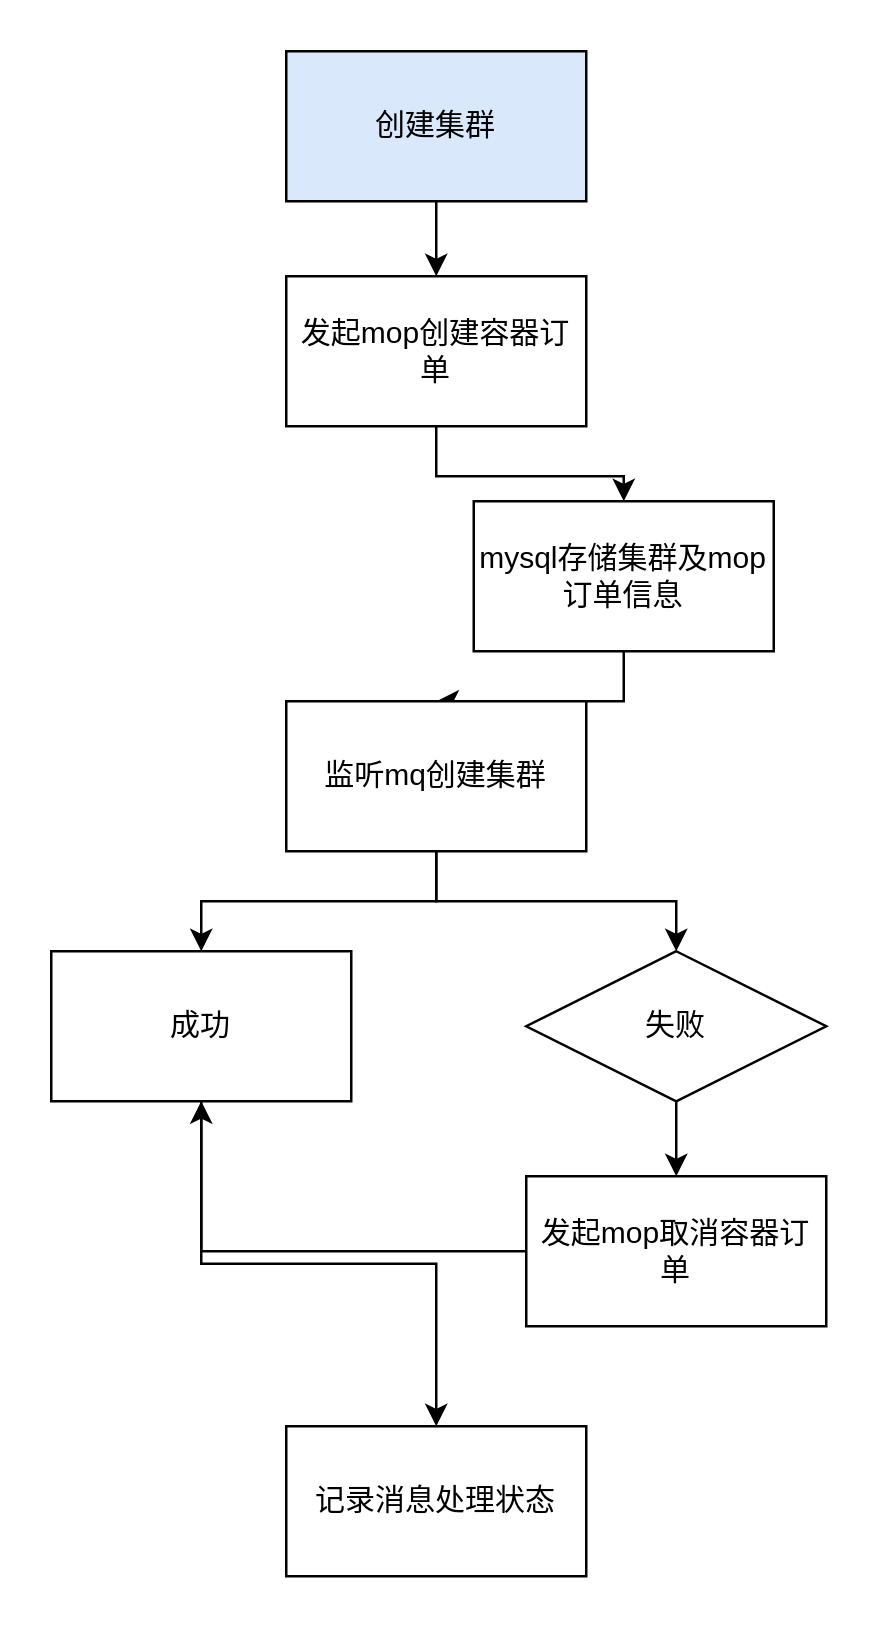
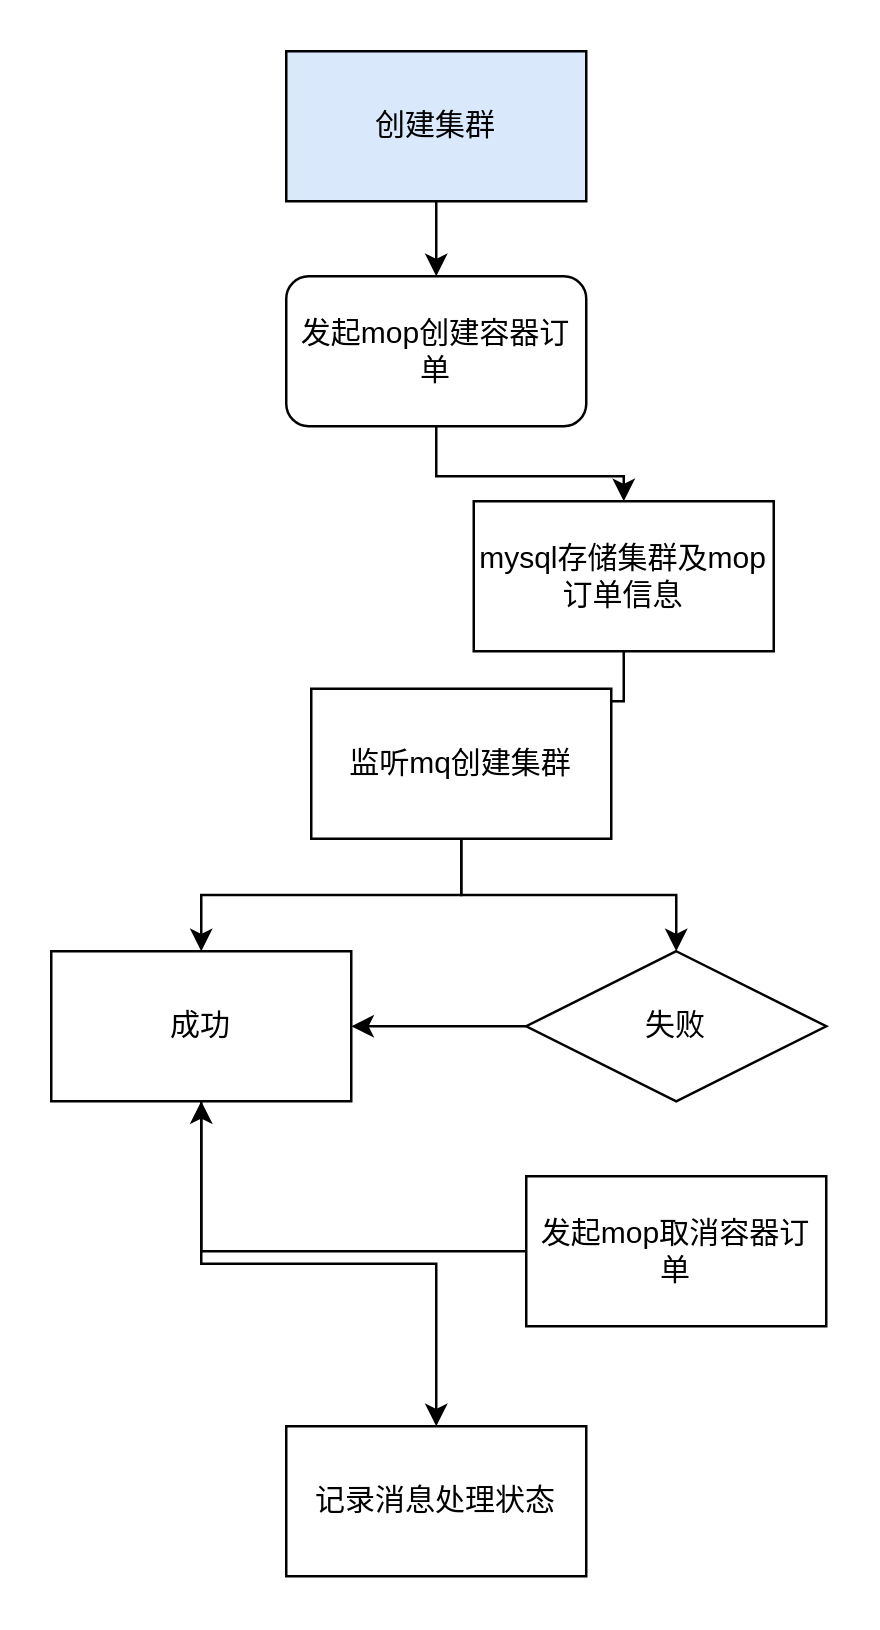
- <mxCell id="5" value="发起mop创建容器订单" style="whiteSpace=wrap;html=1;rounded=0;" vertex="1" parent="1"><mxGeometry x="114" y="110" width="120" height="60" as="geometry" /></mxCell>
+ <mxCell id="5" value="发起mop创建容器订单" style="whiteSpace=wrap;html=1;rounded=1;" vertex="1" parent="1"><mxGeometry x="114" y="110" width="120" height="60" as="geometry" /></mxCell>
- <mxCell id="10" value="监听mq创建集群" style="whiteSpace=wrap;html=1;rounded=0;" vertex="1" parent="1"><mxGeometry x="114" y="280" width="120" height="60" as="geometry" /></mxCell>
+ <mxCell id="10" value="监听mq创建集群" style="whiteSpace=wrap;html=1;rounded=0;" vertex="1" parent="1"><mxGeometry x="124" y="275" width="120" height="60" as="geometry" /></mxCell>
- <mxCell id="13" value="" style="edgeStyle=orthogonalEdgeStyle;rounded=0;orthogonalLoop=1;jettySize=auto;html=1;" edge="1" parent="1" source="14" target="16"><mxGeometry relative="1" as="geometry" /></mxCell>
+ <mxCell id="13" value="" style="edgeStyle=orthogonalEdgeStyle;rounded=0;orthogonalLoop=1;jettySize=auto;html=1;" edge="1" parent="1" source="14" target="12"><mxGeometry relative="1" as="geometry" /></mxCell>
